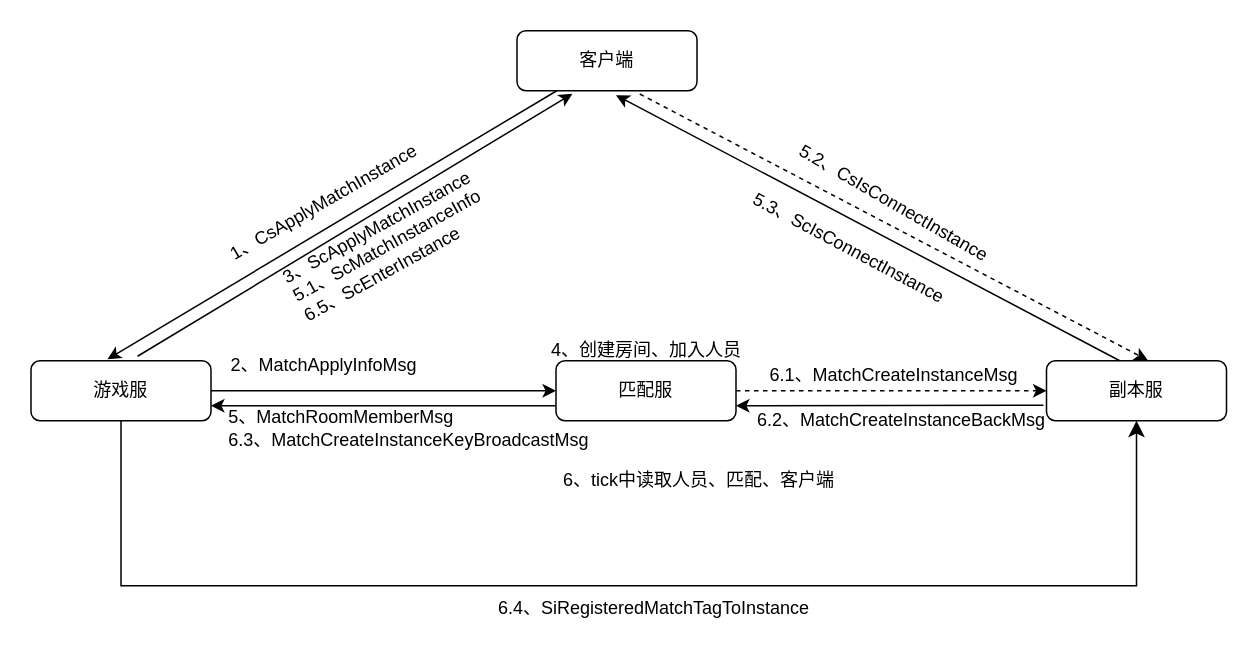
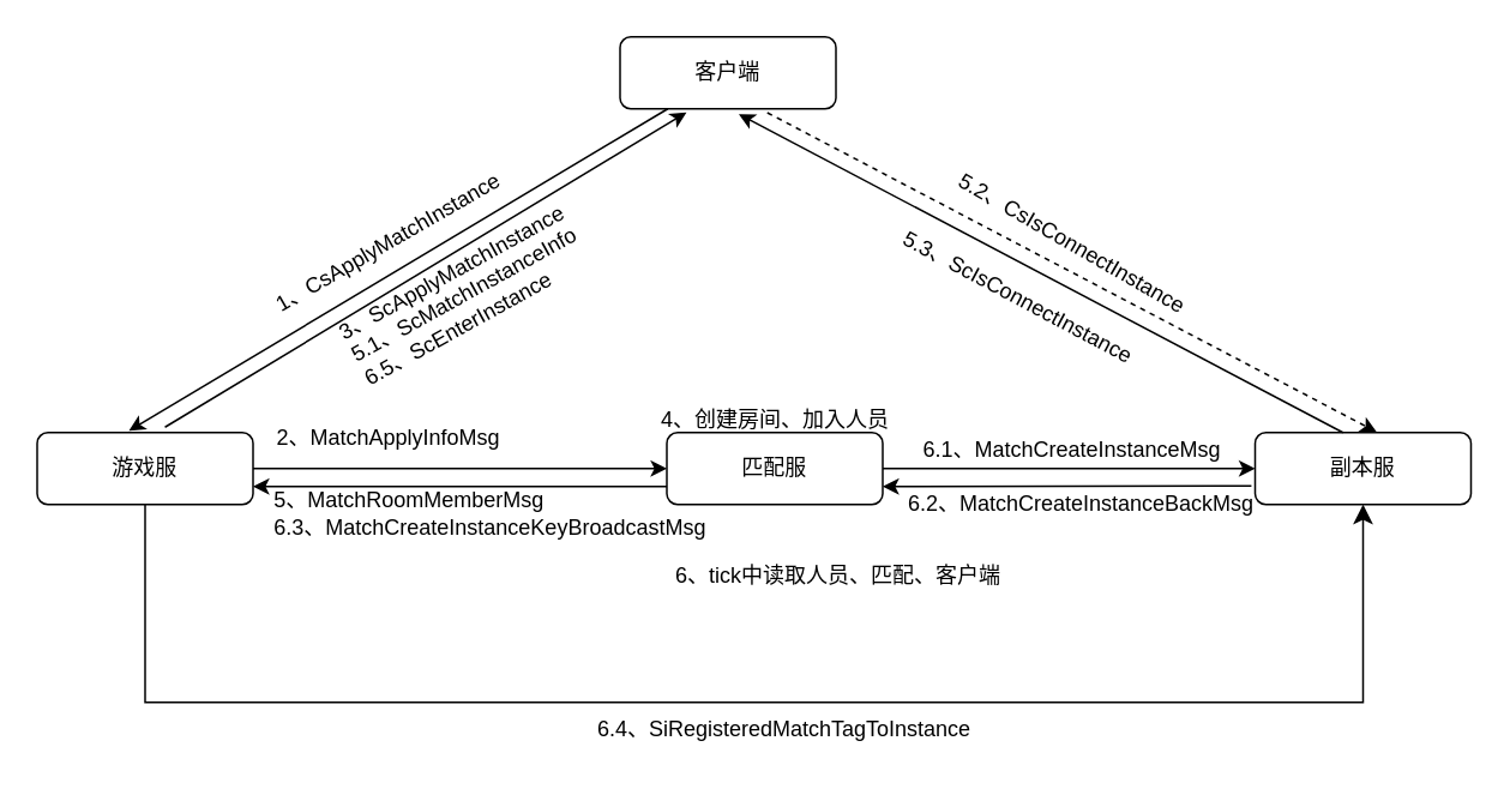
- <mxCell id="18" value="" style="endArrow=classic;html=1;rounded=0;exitX=1;exitY=0.5;exitDx=0;exitDy=0;entryX=0;entryY=0.5;entryDx=0;entryDy=0;dashed=1;" edge="1" parent="1" source="4" target="5"><mxGeometry width="50" height="50" relative="1" as="geometry"><mxPoint x="590" y="300" as="sourcePoint" /><mxPoint x="640" y="250" as="targetPoint" /></mxGeometry></mxCell>
+ <mxCell id="18" value="" style="endArrow=classic;html=1;rounded=0;exitX=1;exitY=0.5;exitDx=0;exitDy=0;entryX=0;entryY=0.5;entryDx=0;entryDy=0;" edge="1" parent="1" source="4" target="5"><mxGeometry width="50" height="50" relative="1" as="geometry"><mxPoint x="590" y="300" as="sourcePoint" /><mxPoint x="640" y="250" as="targetPoint" /></mxGeometry></mxCell>
